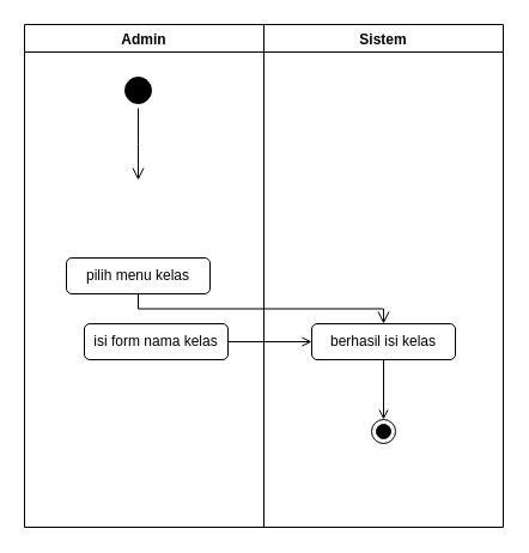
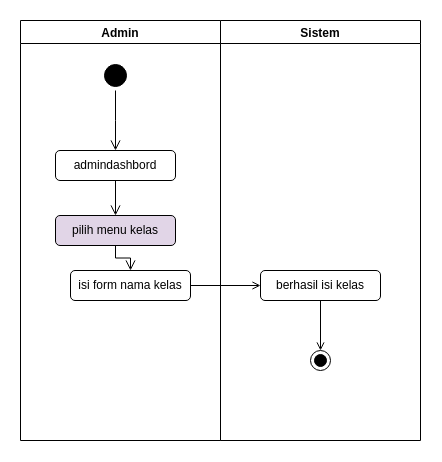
+ <mxCell id="5" value="admindashbord" style="rounded=1;whiteSpace=wrap;html=1;strokeColor=#000000;" vertex="1" parent="2"><mxGeometry x="35" y="130" width="120" height="30" as="geometry" /></mxCell>
+ <mxCell id="7" value="" style="edgeStyle=orthogonalEdgeStyle;html=1;verticalAlign=bottom;endArrow=open;endSize=8;strokeColor=#000000;rounded=0;entryX=0.5;entryY=0;entryDx=0;entryDy=0;exitX=0.5;exitY=1;exitDx=0;exitDy=0;" edge="1" parent="2" source="5" target="6"><mxGeometry relative="1" as="geometry"><mxPoint x="105" y="140" as="targetPoint" /><mxPoint x="105" y="80" as="sourcePoint" /></mxGeometry></mxCell>
- <mxCell id="6" value="pilih menu kelas" style="rounded=1;whiteSpace=wrap;html=1;strokeColor=#000000;" vertex="1" parent="2"><mxGeometry x="35" y="195" width="120" height="30" as="geometry" /></mxCell>
+ <mxCell id="6" value="pilih menu kelas" style="rounded=1;whiteSpace=wrap;html=1;strokeColor=#000000;fillColor=#e1d5e7;" vertex="1" parent="2"><mxGeometry x="35" y="195" width="120" height="30" as="geometry" /></mxCell>
- <mxCell id="9" value="" style="edgeStyle=orthogonalEdgeStyle;html=1;verticalAlign=bottom;endArrow=open;endSize=8;strokeColor=#000000;rounded=0;exitX=0.5;exitY=1;exitDx=0;exitDy=0;" edge="1" parent="2" source="6" target="13"><mxGeometry relative="1" as="geometry"><mxPoint x="105" y="205" as="targetPoint" /><mxPoint x="100" y="230" as="sourcePoint" /></mxGeometry></mxCell>
+ <mxCell id="9" value="" style="edgeStyle=orthogonalEdgeStyle;html=1;verticalAlign=bottom;endArrow=open;endSize=8;strokeColor=#000000;rounded=0;entryX=0.5;entryY=0;entryDx=0;entryDy=0;exitX=0.5;exitY=1;exitDx=0;exitDy=0;" edge="1" parent="2" source="6" target="8"><mxGeometry relative="1" as="geometry"><mxPoint x="105" y="205" as="targetPoint" /><mxPoint x="100" y="230" as="sourcePoint" /></mxGeometry></mxCell>
